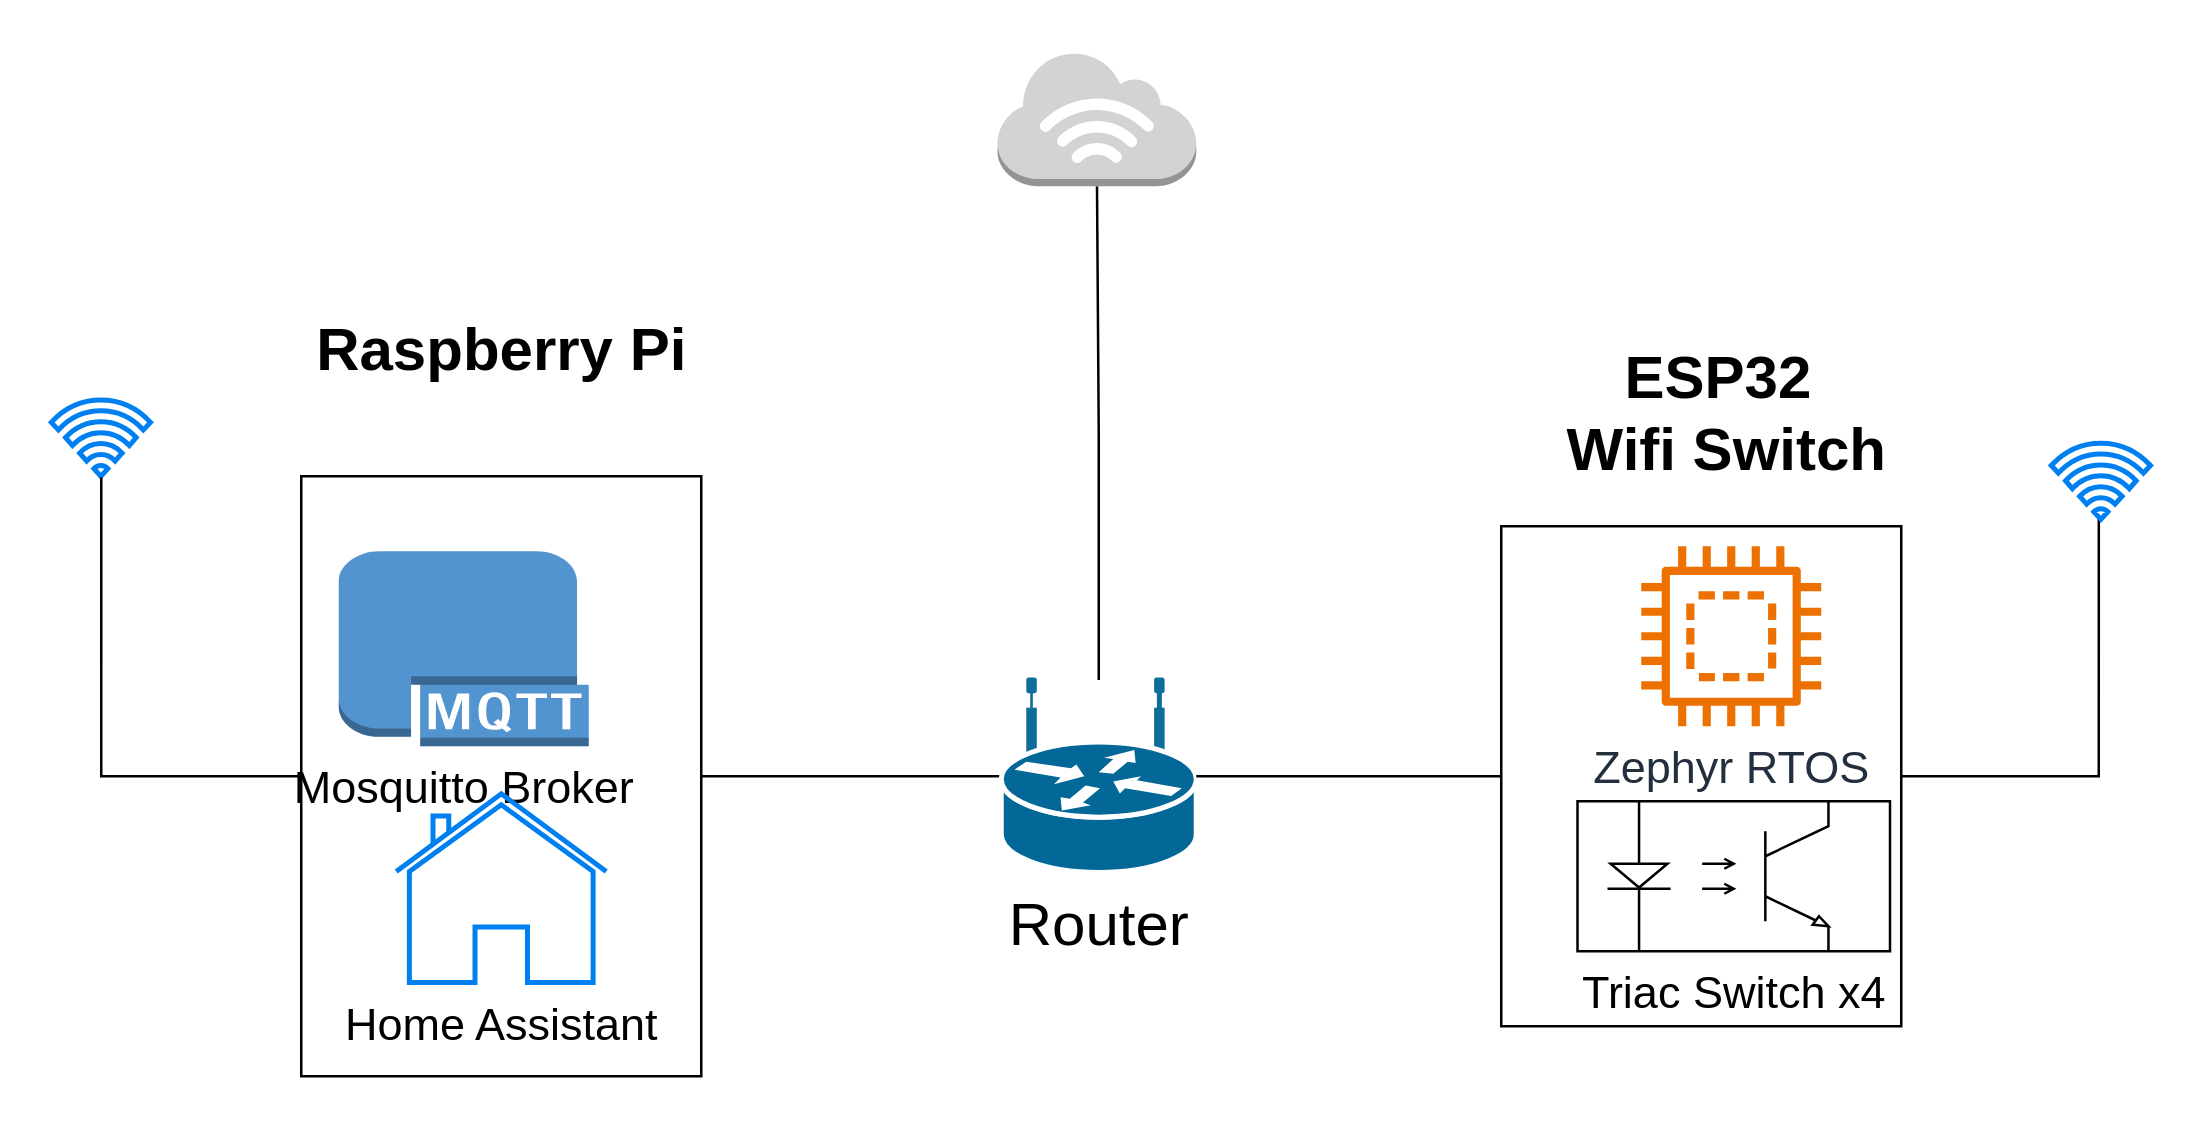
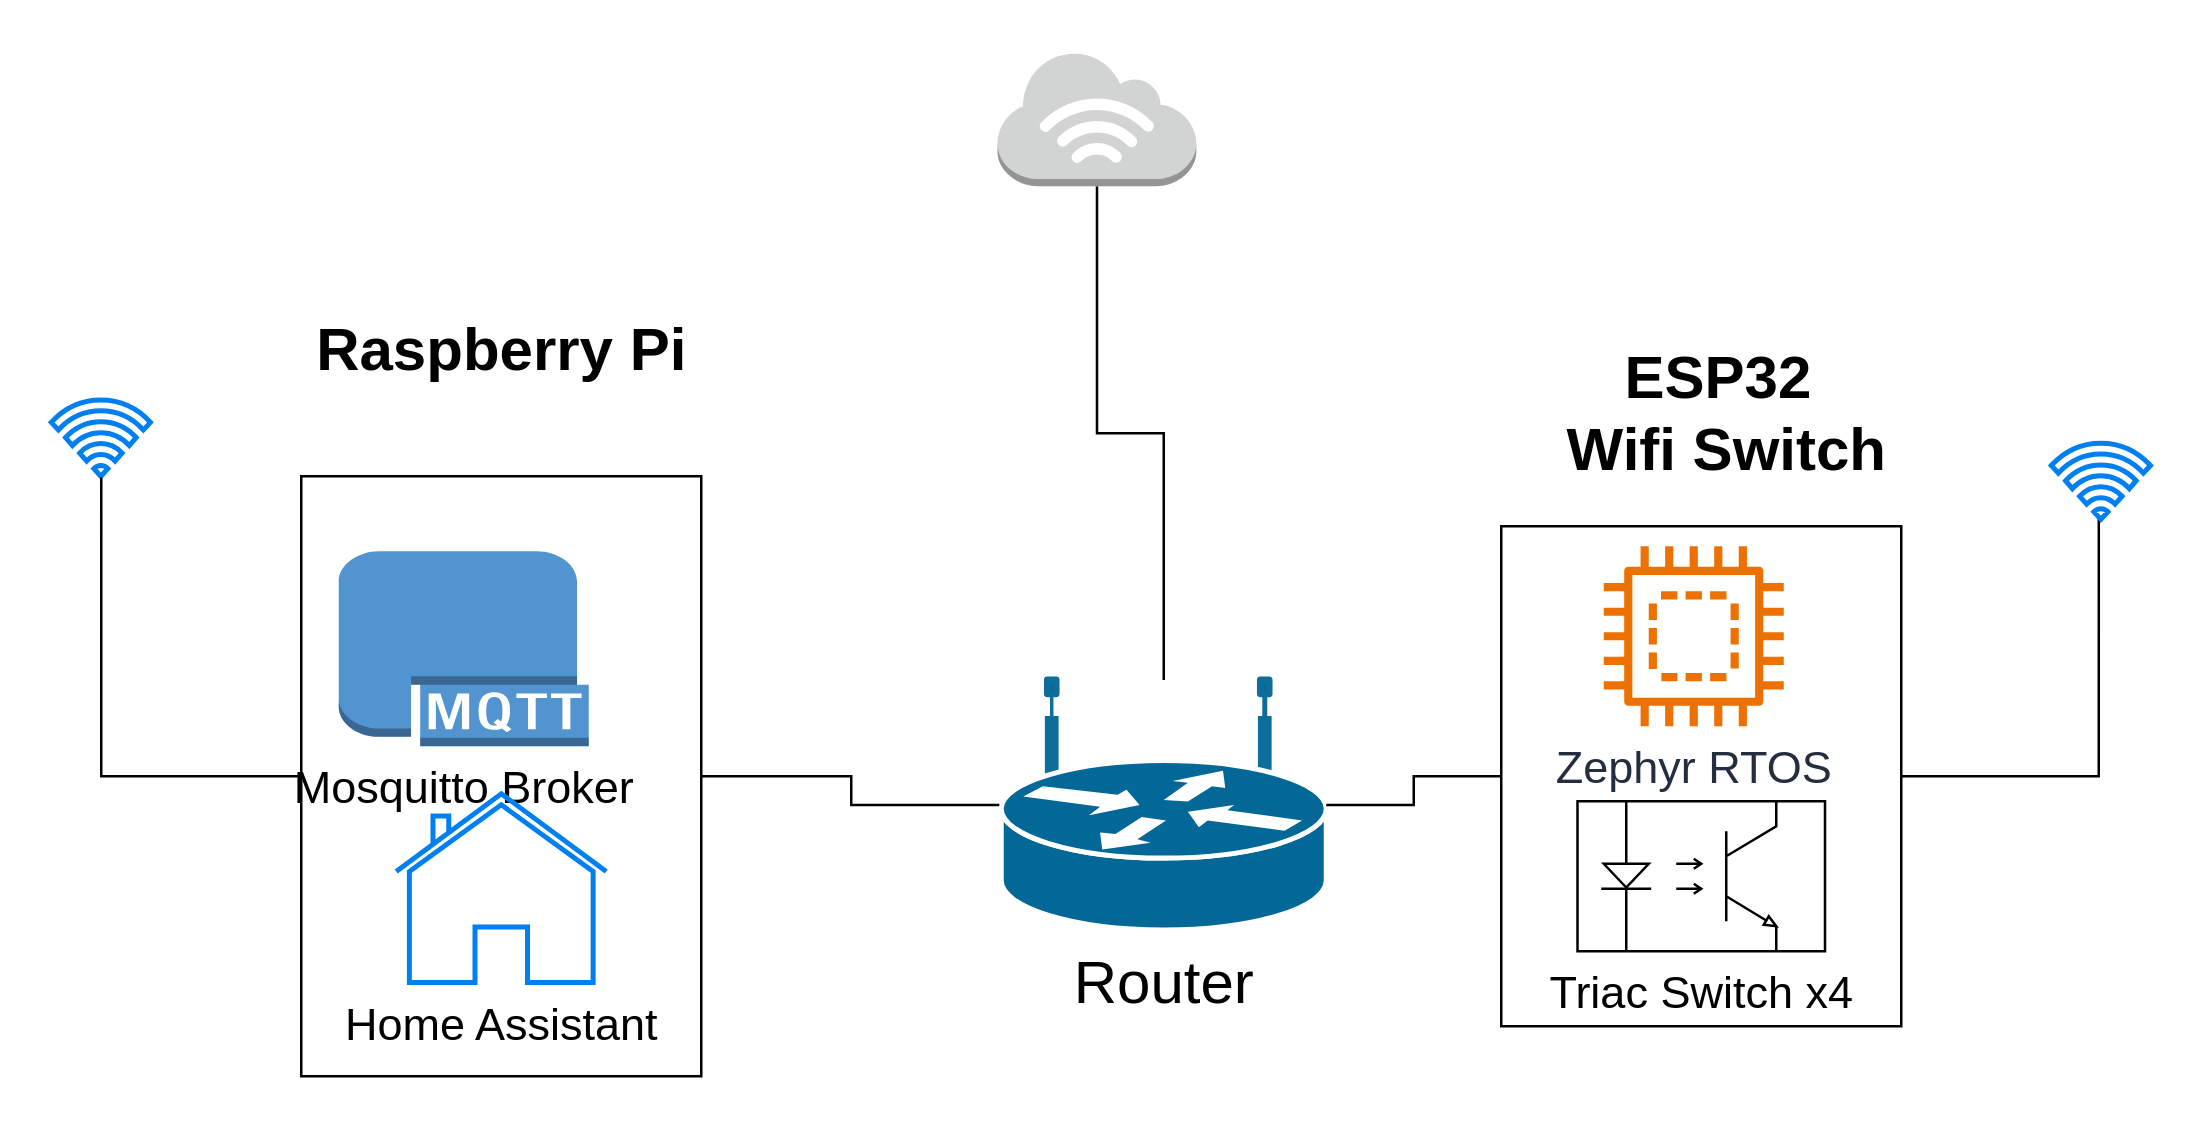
- <mxCell id="15" value="&lt;font style=&quot;font-size: 18px;&quot;&gt;Zephyr RTOS&lt;/font&gt;" style="sketch=0;outlineConnect=0;fontColor=#232F3E;gradientColor=none;fillColor=#ED7100;strokeColor=none;dashed=0;verticalLabelPosition=bottom;verticalAlign=top;align=center;html=1;fontSize=12;fontStyle=0;aspect=fixed;pointerEvents=1;shape=mxgraph.aws4.braket_embedded_simulator;" vertex="1" parent="1"><mxGeometry x="656" y="218" width="72" height="72" as="geometry" /></mxCell>
+ <mxCell id="15" value="&lt;font style=&quot;font-size: 18px;&quot;&gt;Zephyr RTOS&lt;/font&gt;" style="sketch=0;outlineConnect=0;fontColor=#232F3E;gradientColor=none;fillColor=#ED7100;strokeColor=none;dashed=0;verticalLabelPosition=bottom;verticalAlign=top;align=center;html=1;fontSize=12;fontStyle=0;aspect=fixed;pointerEvents=1;shape=mxgraph.aws4.braket_embedded_simulator;" vertex="1" parent="1"><mxGeometry x="641" y="218" width="72" height="72" as="geometry" /></mxCell>
- <mxCell id="5" value="&lt;font style=&quot;font-size: 24px;&quot;&gt;Router&lt;/font&gt;" style="shape=mxgraph.cisco.routers.wireless_router;sketch=0;html=1;pointerEvents=1;dashed=0;fillColor=#036897;strokeColor=#ffffff;strokeWidth=2;verticalLabelPosition=bottom;verticalAlign=top;align=center;outlineConnect=0;" vertex="1" parent="1"><mxGeometry x="400" y="271.5" width="78" height="77" as="geometry" /></mxCell>
+ <mxCell id="5" value="&lt;font style=&quot;font-size: 24px;&quot;&gt;Router&lt;/font&gt;" style="shape=mxgraph.cisco.routers.wireless_router;sketch=0;html=1;pointerEvents=1;dashed=0;fillColor=#036897;strokeColor=#ffffff;strokeWidth=2;verticalLabelPosition=bottom;verticalAlign=top;align=center;outlineConnect=0;" vertex="1" parent="1"><mxGeometry x="400" y="271.5" width="130" height="100" as="geometry" /></mxCell>
- <mxCell id="16" value="&lt;font style=&quot;font-size: 18px;&quot;&gt;Triac Switch x4&lt;/font&gt;" style="verticalLabelPosition=bottom;shadow=0;dashed=0;align=center;html=1;verticalAlign=top;shape=mxgraph.electrical.opto_electronics.opto-coupler;" vertex="1" parent="1"><mxGeometry x="630.5" y="320" width="125" height="60" as="geometry" /></mxCell>
+ <mxCell id="16" value="&lt;font style=&quot;font-size: 18px;&quot;&gt;Triac Switch x4&lt;/font&gt;" style="verticalLabelPosition=bottom;shadow=0;dashed=0;align=center;html=1;verticalAlign=top;shape=mxgraph.electrical.opto_electronics.opto-coupler;" vertex="1" parent="1"><mxGeometry x="630.5" y="320" width="99" height="60" as="geometry" /></mxCell>
